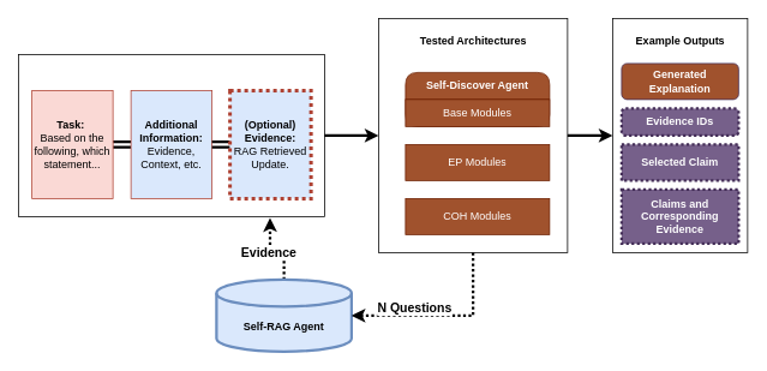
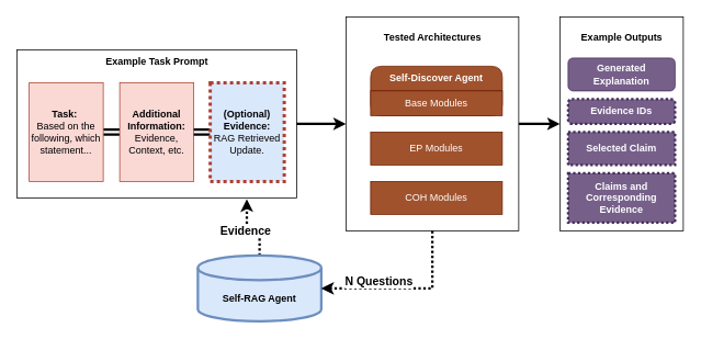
+ <mxCell id="7" value="&lt;b&gt;Example Task Prompt&lt;/b&gt;" style="text;html=1;align=center;verticalAlign=middle;resizable=0;points=[];autosize=1;strokeColor=none;fillColor=none;" parent="1" vertex="1"><mxGeometry x="115" y="60" width="150" height="30" as="geometry" /></mxCell>
- <mxCell id="17" value="&lt;b&gt;Generated Explanation&lt;/b&gt;" style="rounded=1;whiteSpace=wrap;html=1;fillColor=#a0522d;fontColor=#ffffff;strokeColor=#432D57;" parent="1" vertex="1"><mxGeometry x="690" y="70" width="130" height="40" as="geometry" /></mxCell>
+ <mxCell id="17" value="&lt;b&gt;Generated Explanation&lt;/b&gt;" style="rounded=1;whiteSpace=wrap;html=1;fillColor=#76608a;fontColor=#ffffff;strokeColor=#432D57;" parent="1" vertex="1"><mxGeometry x="690" y="70" width="130" height="40" as="geometry" /></mxCell>
- <mxCell id="4" value="&lt;b&gt;Additional Information: &lt;/b&gt;Evidence, Context, etc." style="rounded=0;whiteSpace=wrap;html=1;fillColor=#dae8fc;strokeColor=#ae4132;" parent="1" vertex="1"><mxGeometry x="145" y="100" width="90" height="120" as="geometry" /></mxCell>
+ <mxCell id="4" value="&lt;b&gt;Additional Information: &lt;/b&gt;Evidence, Context, etc." style="rounded=0;whiteSpace=wrap;html=1;fillColor=#fad9d5;strokeColor=#ae4132;" parent="1" vertex="1"><mxGeometry x="145" y="100" width="90" height="120" as="geometry" /></mxCell>
